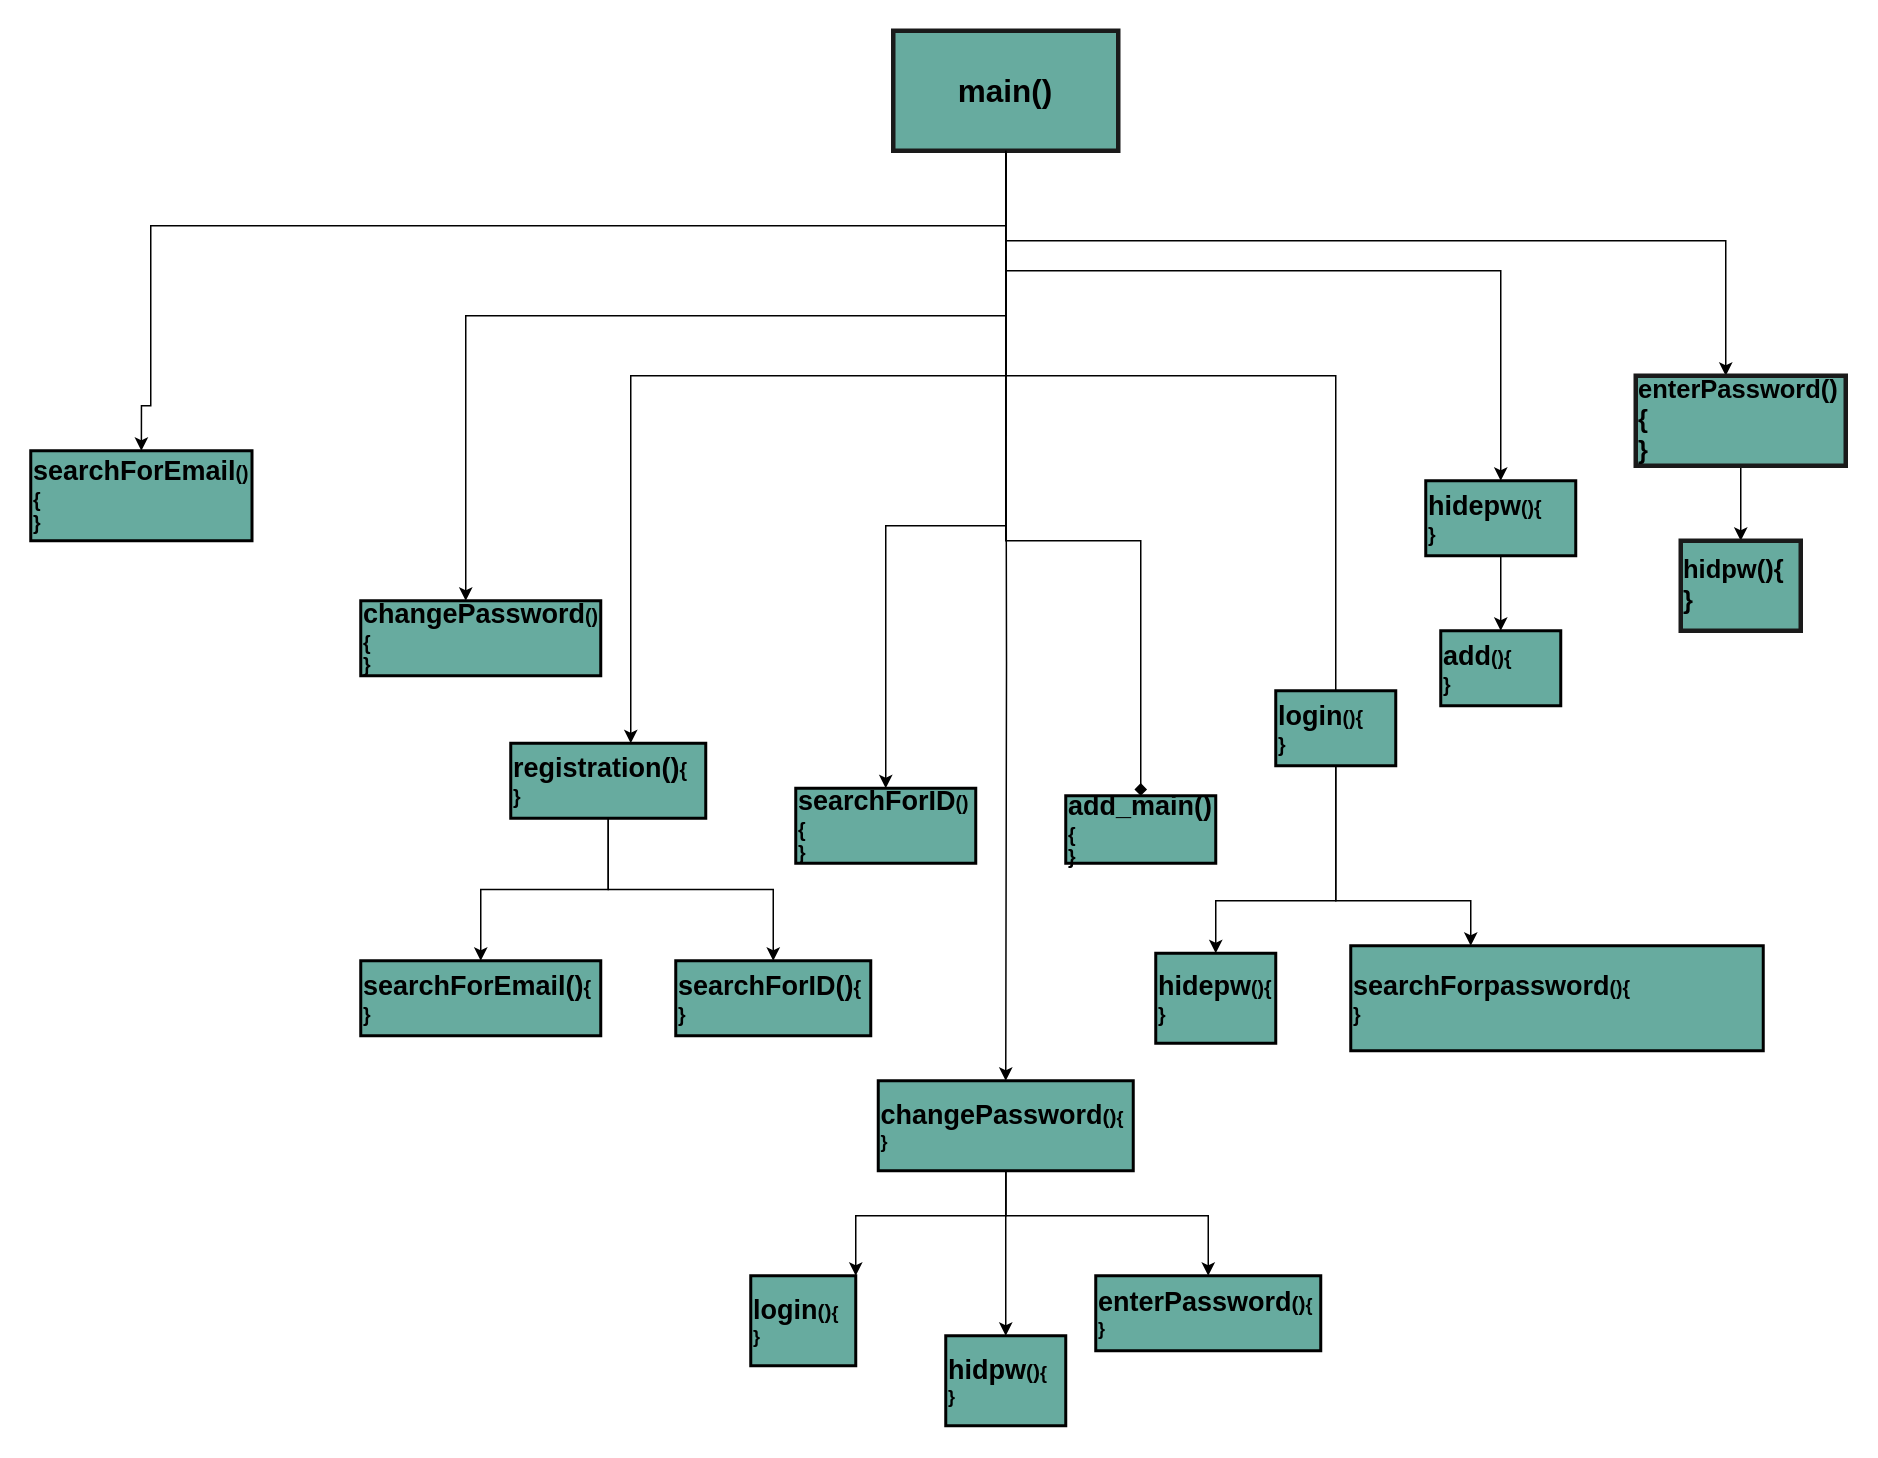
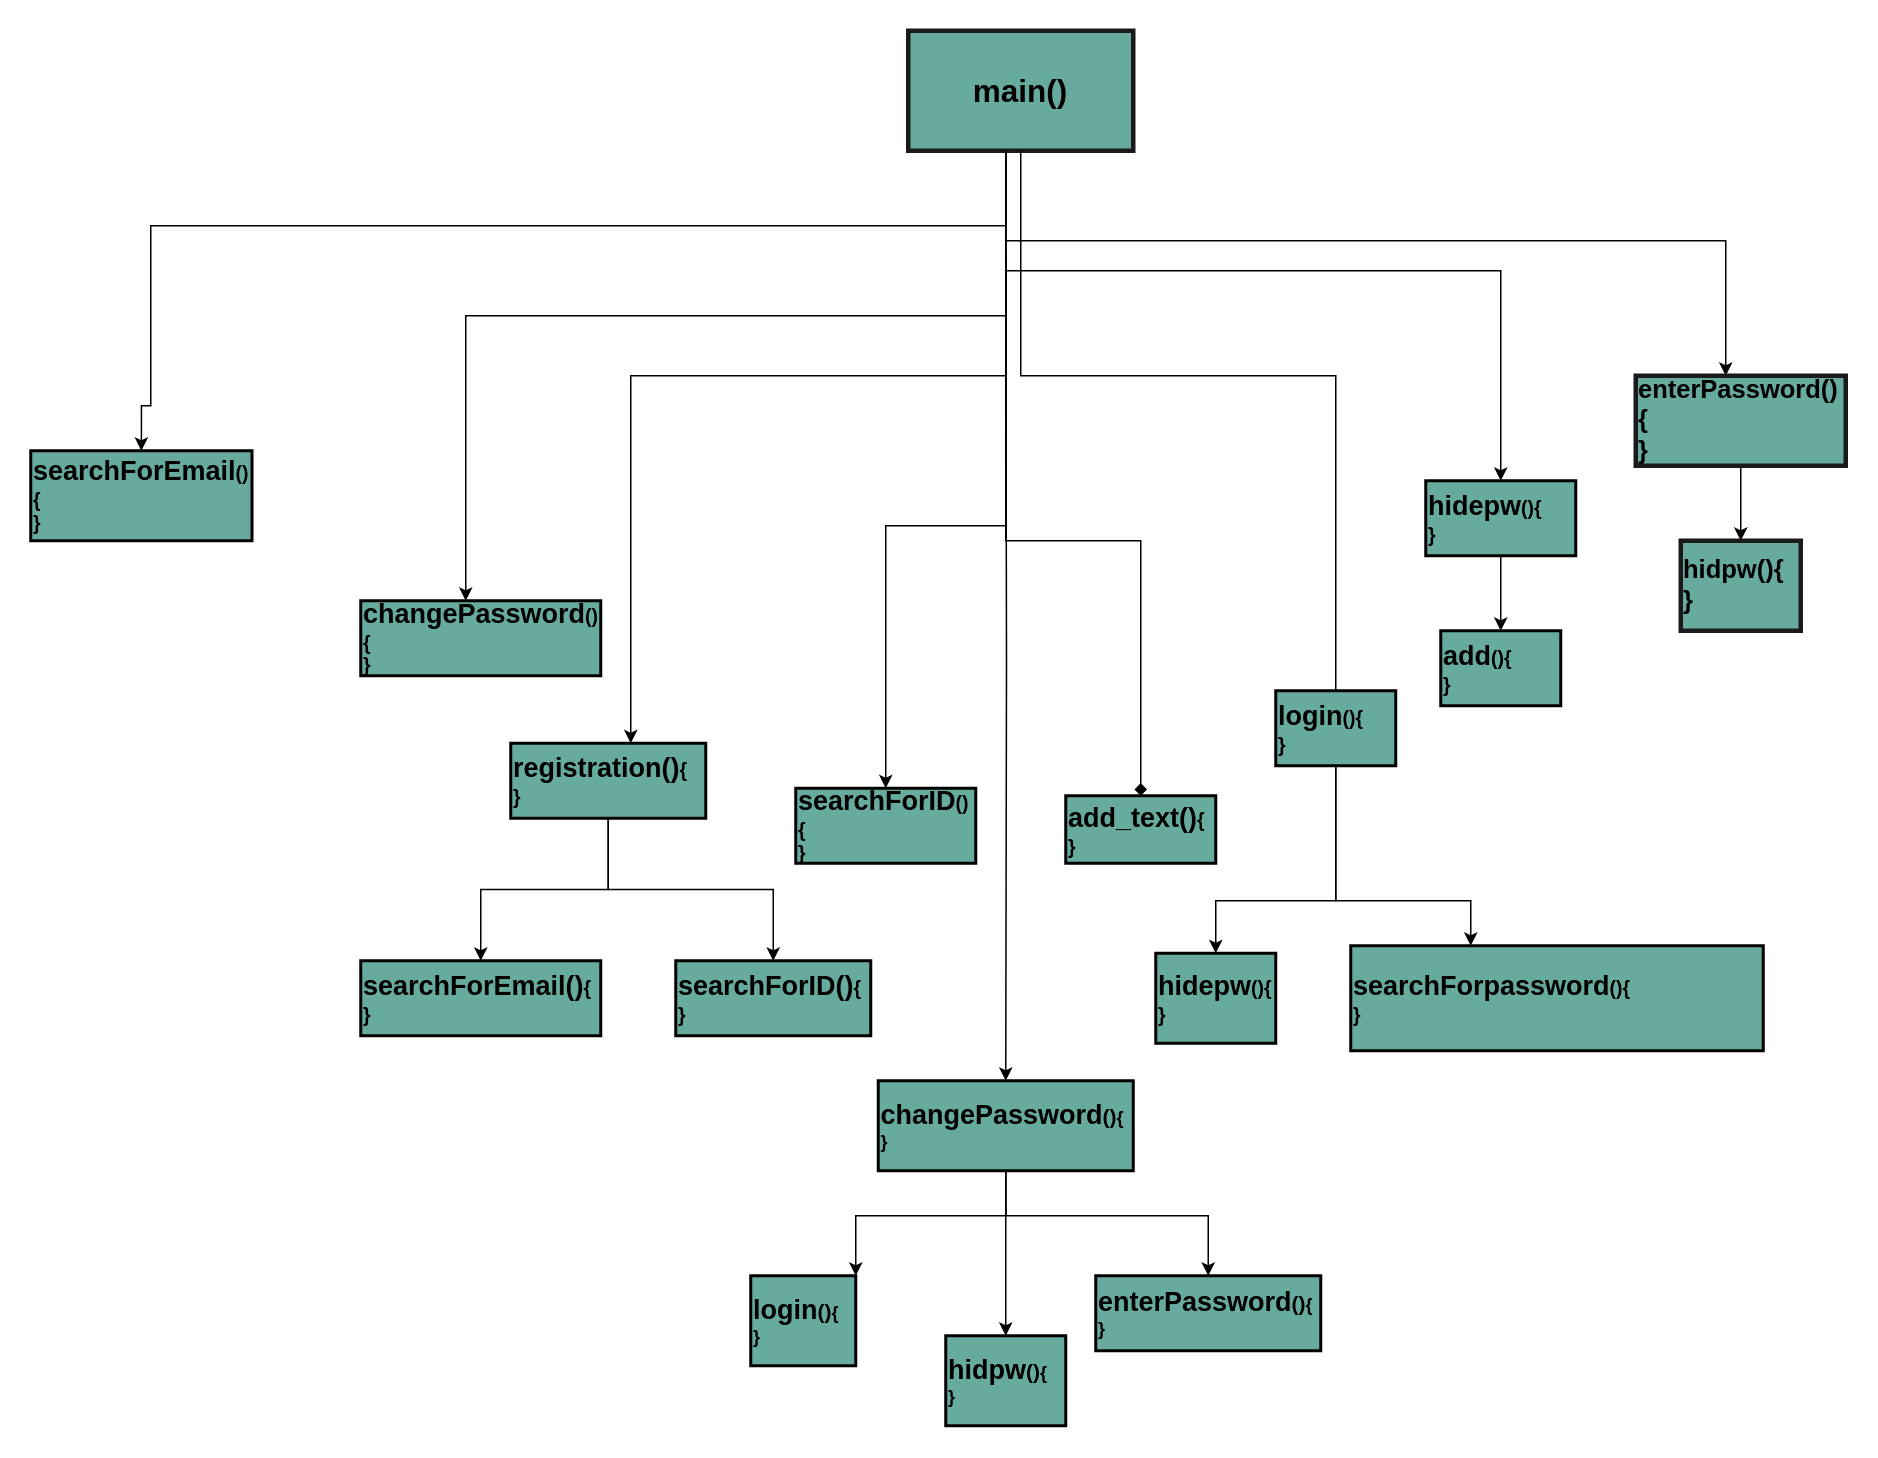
- <mxCell id="6" value="&lt;font size=&quot;1&quot;&gt;&lt;b style=&quot;font-size: 21px&quot;&gt;main()&lt;/b&gt;&lt;/font&gt;" style="whiteSpace=wrap;html=1;align=center;treeFolding=1;treeMoving=1;newEdgeStyle={&quot;edgeStyle&quot;:&quot;elbowEdgeStyle&quot;,&quot;startArrow&quot;:&quot;none&quot;,&quot;endArrow&quot;:&quot;none&quot;};fillColor=#67AB9F;strokeColor=#1A1A1A;strokeWidth=3;rounded=0;" parent="1" vertex="1"><mxGeometry x="595" y="20" width="150" height="80" as="geometry" /></mxCell>
+ <mxCell id="6" value="&lt;font size=&quot;1&quot;&gt;&lt;b style=&quot;font-size: 21px&quot;&gt;main()&lt;/b&gt;&lt;/font&gt;" style="whiteSpace=wrap;html=1;align=center;treeFolding=1;treeMoving=1;newEdgeStyle={&quot;edgeStyle&quot;:&quot;elbowEdgeStyle&quot;,&quot;startArrow&quot;:&quot;none&quot;,&quot;endArrow&quot;:&quot;none&quot;};fillColor=#67AB9F;strokeColor=#1A1A1A;strokeWidth=3;rounded=0;" parent="1" vertex="1"><mxGeometry x="605" y="20" width="150" height="80" as="geometry" /></mxCell>
- <mxCell id="19" value="&lt;b&gt;&lt;font style=&quot;font-size: 18px&quot;&gt;add_main()&lt;/font&gt;&lt;/b&gt;&lt;b style=&quot;font-size: 13px&quot;&gt;{&lt;br&gt;}&lt;/b&gt;" style="whiteSpace=wrap;html=1;align=left;treeFolding=1;treeMoving=1;newEdgeStyle={&quot;edgeStyle&quot;:&quot;elbowEdgeStyle&quot;,&quot;startArrow&quot;:&quot;none&quot;,&quot;endArrow&quot;:&quot;none&quot;};strokeWidth=2;fillColor=#67AB9F;rounded=0;" parent="1" vertex="1"><mxGeometry x="710" y="530" width="100" height="45" as="geometry" /></mxCell>
+ <mxCell id="19" value="&lt;b&gt;&lt;font style=&quot;font-size: 18px&quot;&gt;add_text()&lt;/font&gt;&lt;/b&gt;&lt;b style=&quot;font-size: 13px&quot;&gt;{&lt;br&gt;}&lt;/b&gt;" style="whiteSpace=wrap;html=1;align=left;treeFolding=1;treeMoving=1;newEdgeStyle={&quot;edgeStyle&quot;:&quot;elbowEdgeStyle&quot;,&quot;startArrow&quot;:&quot;none&quot;,&quot;endArrow&quot;:&quot;none&quot;};strokeWidth=2;fillColor=#67AB9F;rounded=0;" parent="1" vertex="1"><mxGeometry x="710" y="530" width="100" height="45" as="geometry" /></mxCell>
